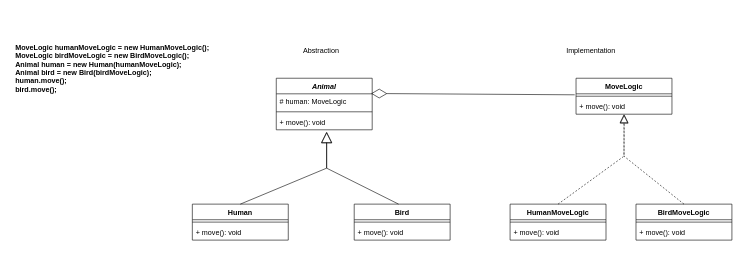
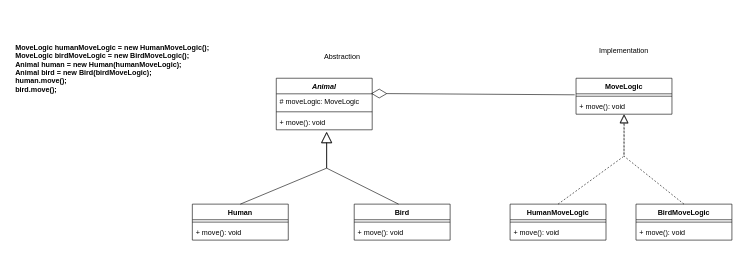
- <mxCell id="2" value="Abstraction" style="text;html=1;strokeColor=none;fillColor=none;align=center;verticalAlign=middle;whiteSpace=wrap;rounded=0;" vertex="1" parent="1"><mxGeometry x="490" y="70" width="90" height="30" as="geometry" /></mxCell>
+ <mxCell id="2" value="Abstraction" style="text;html=1;strokeColor=none;fillColor=none;align=center;verticalAlign=middle;whiteSpace=wrap;rounded=0;" vertex="1" parent="1"><mxGeometry x="525" y="80" width="90" height="30" as="geometry" /></mxCell>
- <mxCell id="3" value="Implementation" style="text;html=1;strokeColor=none;fillColor=none;align=center;verticalAlign=middle;whiteSpace=wrap;rounded=0;" vertex="1" parent="1"><mxGeometry x="940" y="70" width="90" height="30" as="geometry" /></mxCell>
+ <mxCell id="3" value="Implementation" style="text;html=1;strokeColor=none;fillColor=none;align=center;verticalAlign=middle;whiteSpace=wrap;rounded=0;" vertex="1" parent="1"><mxGeometry x="995" y="70" width="90" height="30" as="geometry" /></mxCell>
- <mxCell id="5" value="# human: MoveLogic" style="text;strokeColor=none;fillColor=none;align=left;verticalAlign=top;spacingLeft=4;spacingRight=4;overflow=hidden;rotatable=0;points=[[0,0.5],[1,0.5]];portConstraint=eastwest;" vertex="1" parent="4"><mxGeometry y="26" width="160" height="26" as="geometry" /></mxCell>
+ <mxCell id="5" value="# moveLogic: MoveLogic" style="text;strokeColor=none;fillColor=none;align=left;verticalAlign=top;spacingLeft=4;spacingRight=4;overflow=hidden;rotatable=0;points=[[0,0.5],[1,0.5]];portConstraint=eastwest;" vertex="1" parent="4"><mxGeometry y="26" width="160" height="26" as="geometry" /></mxCell>
